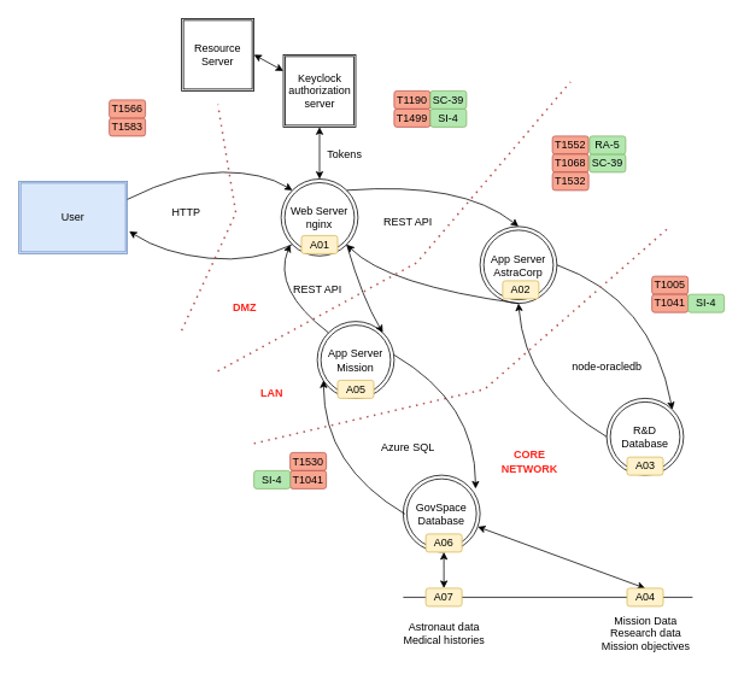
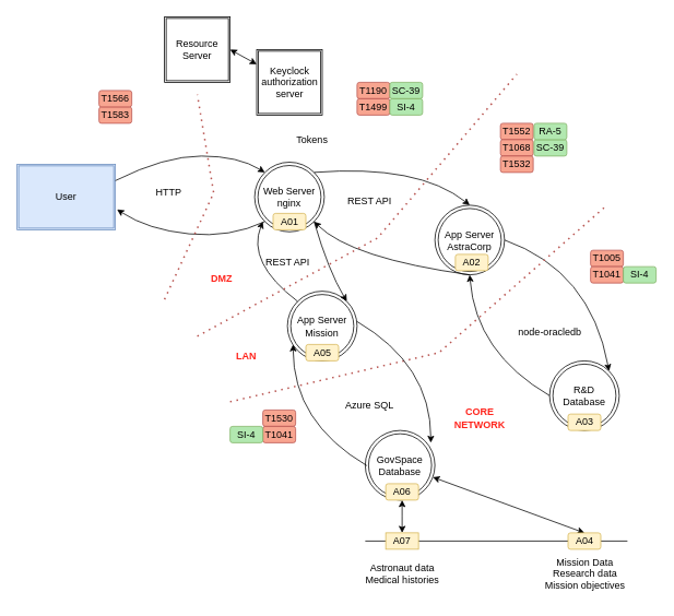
- <mxCell id="5" value="" style="endArrow=classic;startArrow=classic;html=1;rounded=0;entryX=0.5;entryY=1;entryDx=0;entryDy=0;exitX=0.5;exitY=0;exitDx=0;exitDy=0;" parent="1" source="2" target="4" edge="1"><mxGeometry width="50" height="50" relative="1" as="geometry"><mxPoint x="320" y="340" as="sourcePoint" /><mxPoint x="370" y="290" as="targetPoint" /></mxGeometry></mxCell>
- <mxCell id="46" value="A07" style="rounded=1;whiteSpace=wrap;html=1;fillColor=#fff2cc;strokeColor=#d6b656;glass=0;fillOpacity=100;" vertex="1" parent="1"><mxGeometry x="470" y="650" width="40" height="20" as="geometry" /></mxCell>
+ <mxCell id="46" value="A07" style="whiteSpace=wrap;html=1;fillColor=#fff2cc;strokeColor=#d6b656;glass=0;fillOpacity=100;rounded=0;" vertex="1" parent="1"><mxGeometry x="470" y="650" width="40" height="20" as="geometry" /></mxCell>
